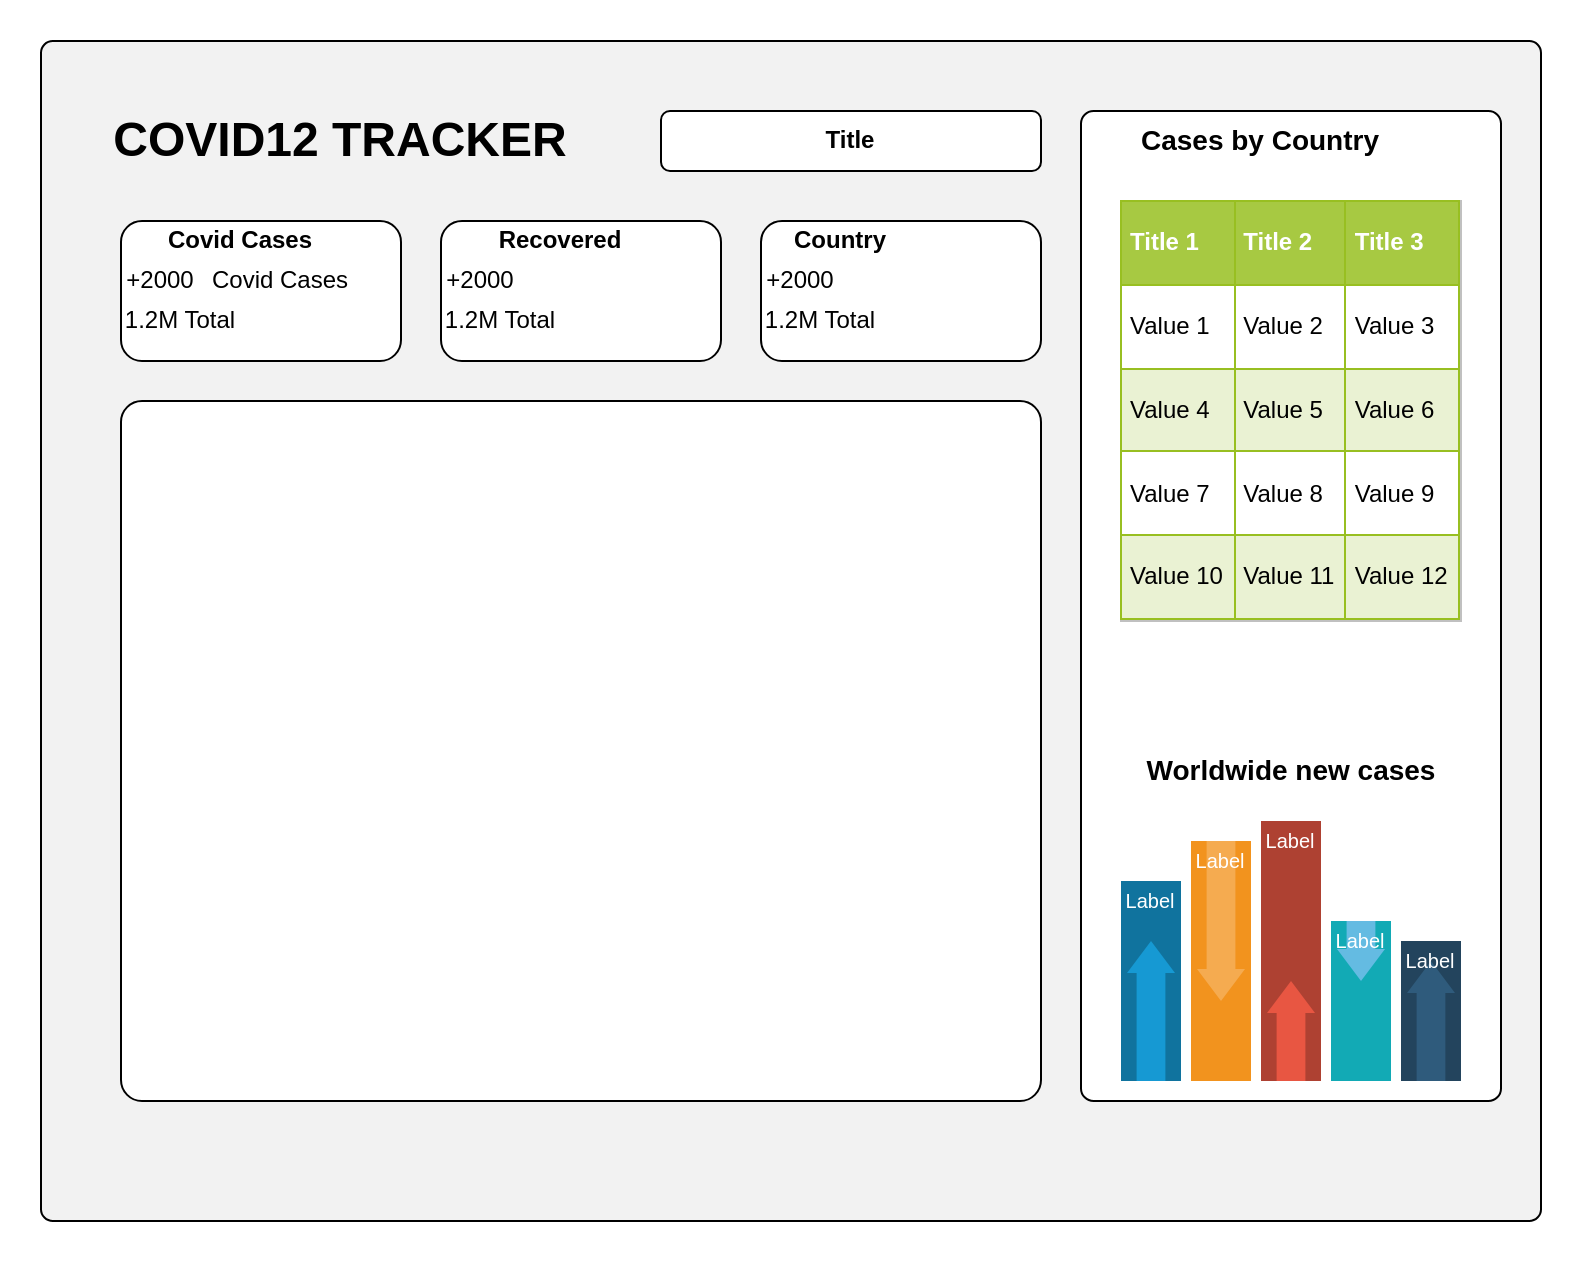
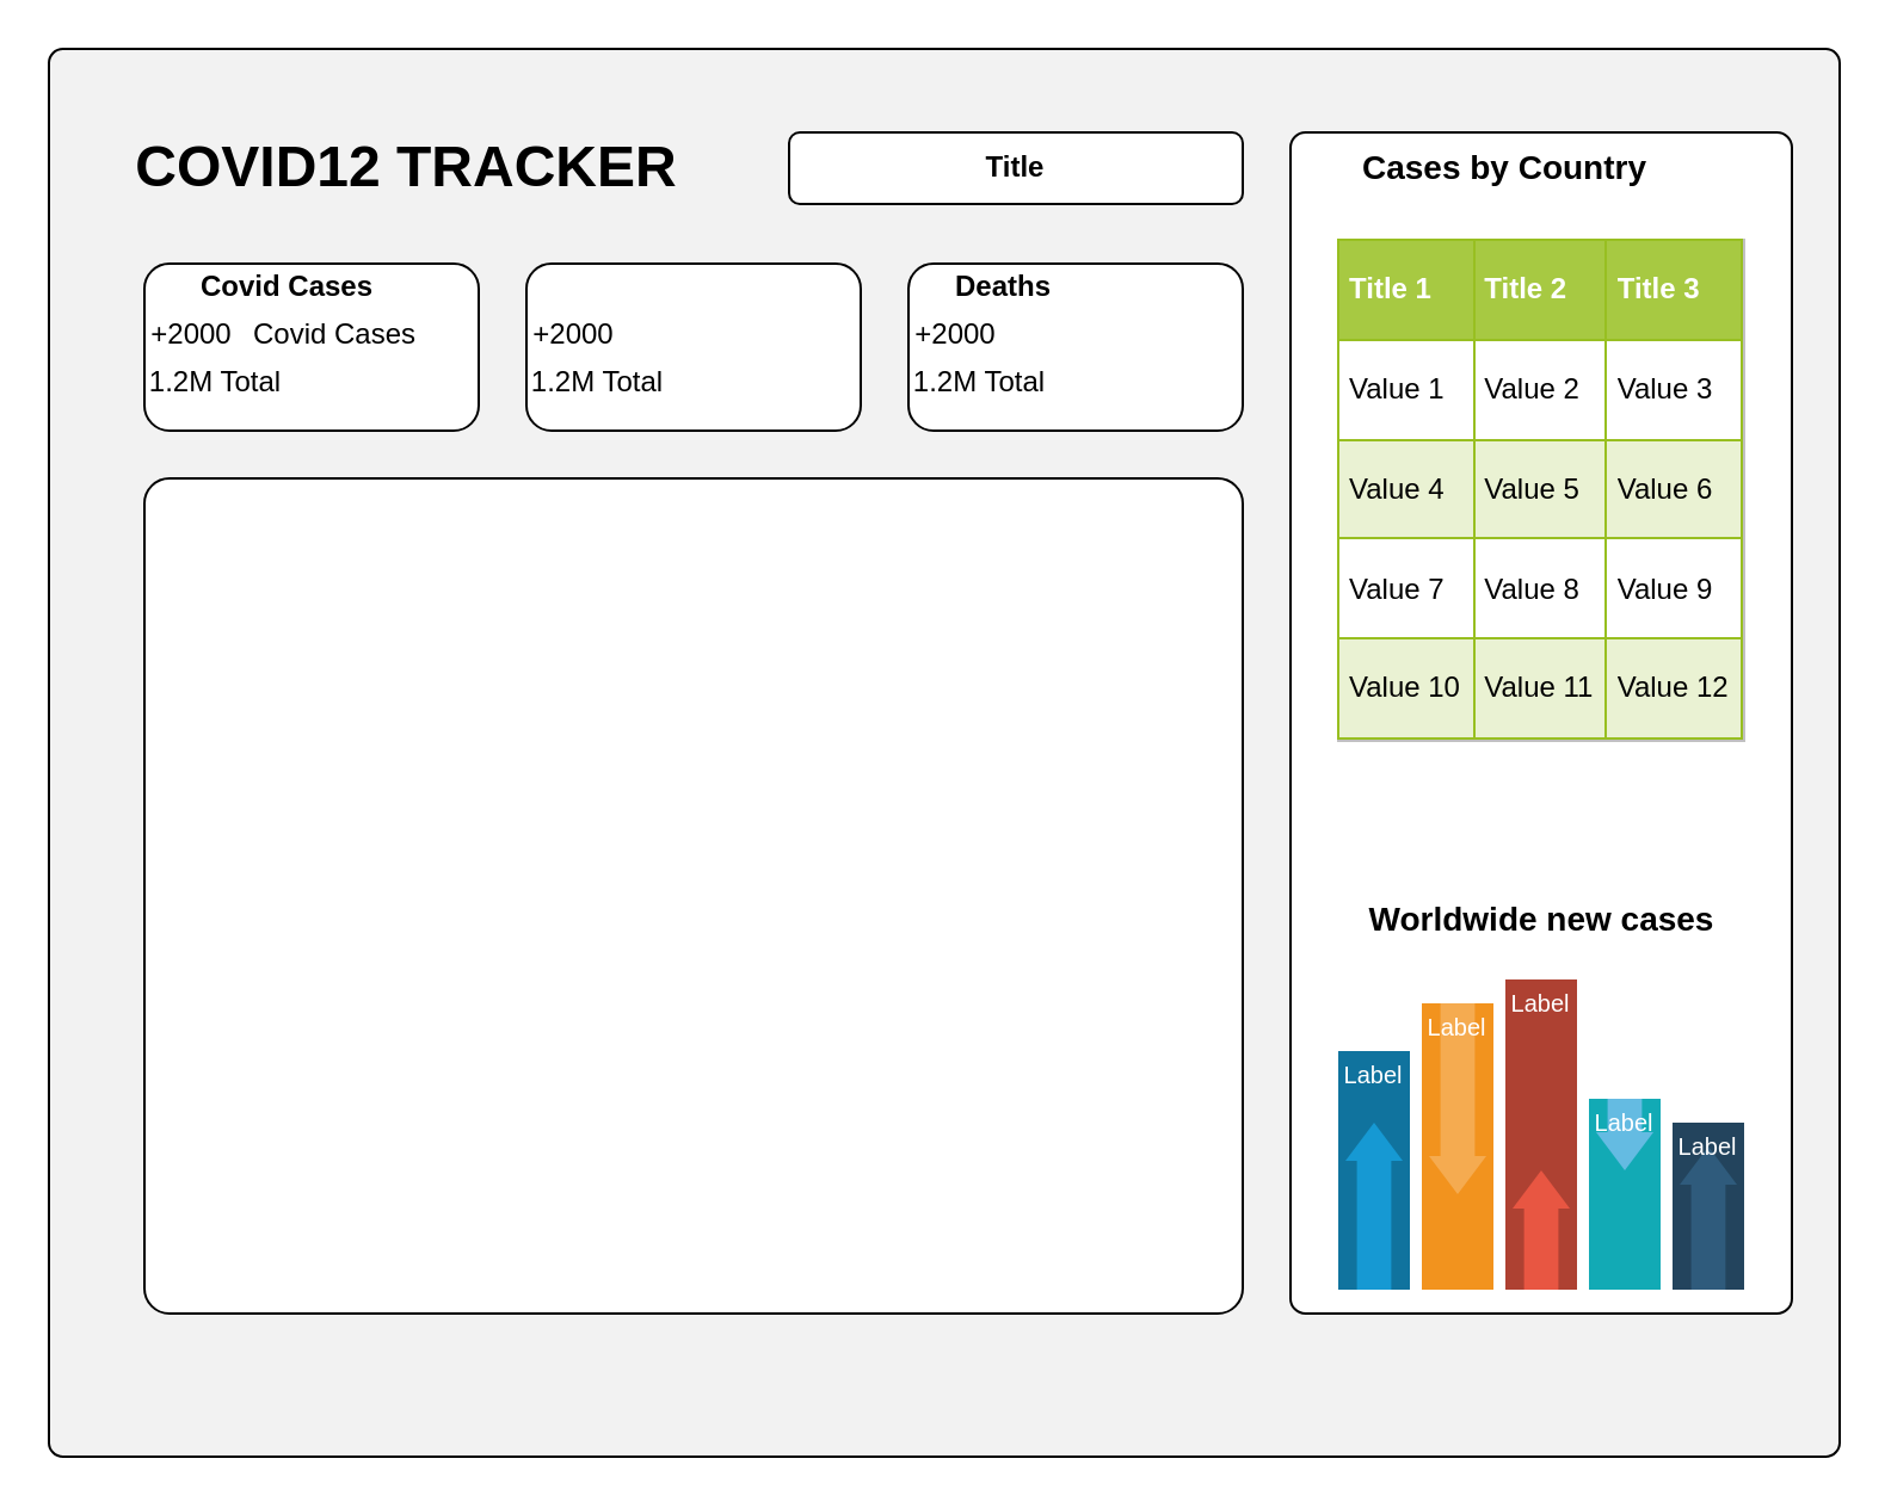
- <mxCell id="11" value="&lt;b&gt;Recovered&lt;/b&gt;" style="text;html=1;strokeColor=none;fillColor=none;align=center;verticalAlign=middle;whiteSpace=wrap;rounded=0;" vertex="1" parent="1"><mxGeometry x="235" y="110" width="90" height="20" as="geometry" /></mxCell>
- <mxCell id="15" value="&lt;b&gt;Country&lt;/b&gt;" style="text;html=1;strokeColor=none;fillColor=none;align=center;verticalAlign=middle;whiteSpace=wrap;rounded=0;" vertex="1" parent="1"><mxGeometry x="375" y="110" width="90" height="20" as="geometry" /></mxCell>
+ <mxCell id="15" value="&lt;b&gt;Deaths&lt;/b&gt;" style="text;html=1;strokeColor=none;fillColor=none;align=center;verticalAlign=middle;whiteSpace=wrap;rounded=0;" vertex="1" parent="1"><mxGeometry x="375" y="110" width="90" height="20" as="geometry" /></mxCell>
